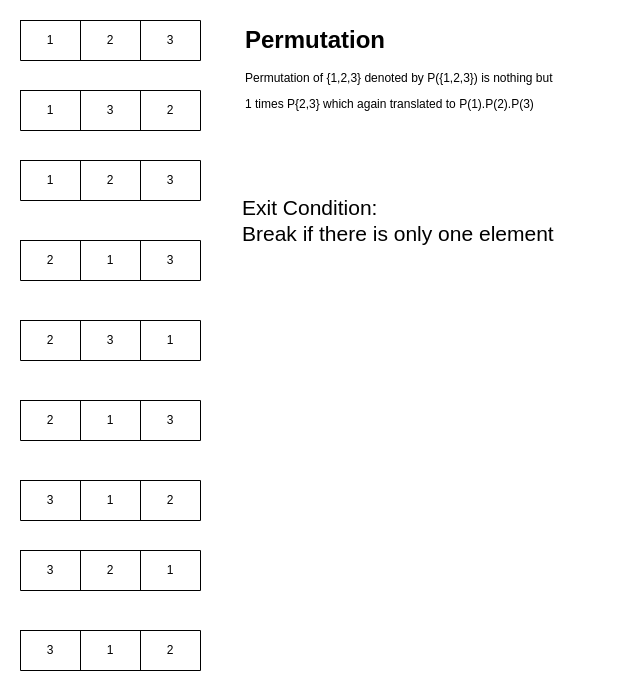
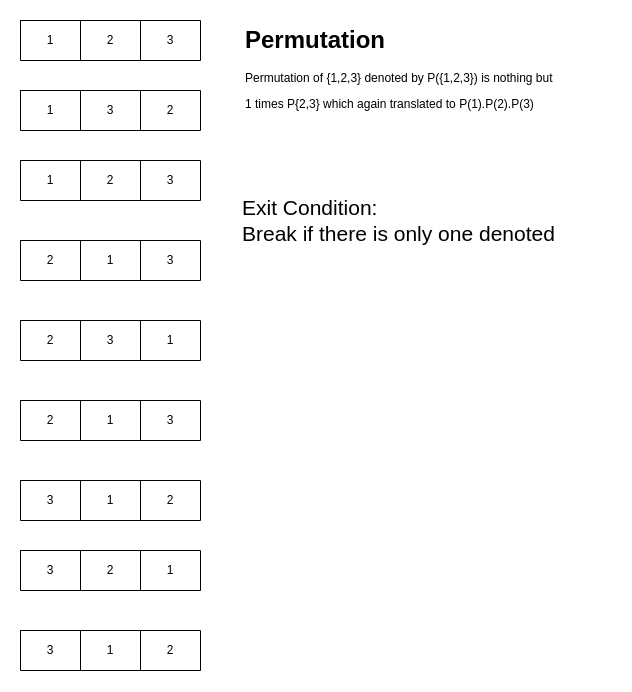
- <mxCell id="48" value="&lt;font style=&quot;font-size: 21px;&quot;&gt;Exit Condition:&lt;br&gt;Break if there is only one element&lt;/font&gt;" style="text;html=1;strokeColor=none;fillColor=none;align=left;verticalAlign=middle;whiteSpace=wrap;rounded=0;" vertex="1" parent="1"><mxGeometry x="240" y="170" width="330" height="100" as="geometry" /></mxCell>
+ <mxCell id="48" value="&lt;font style=&quot;font-size: 21px;&quot;&gt;Exit Condition:&lt;br&gt;Break if there is only one denoted&lt;/font&gt;" style="text;html=1;strokeColor=none;fillColor=none;align=left;verticalAlign=middle;whiteSpace=wrap;rounded=0;" vertex="1" parent="1"><mxGeometry x="240" y="170" width="330" height="100" as="geometry" /></mxCell>
